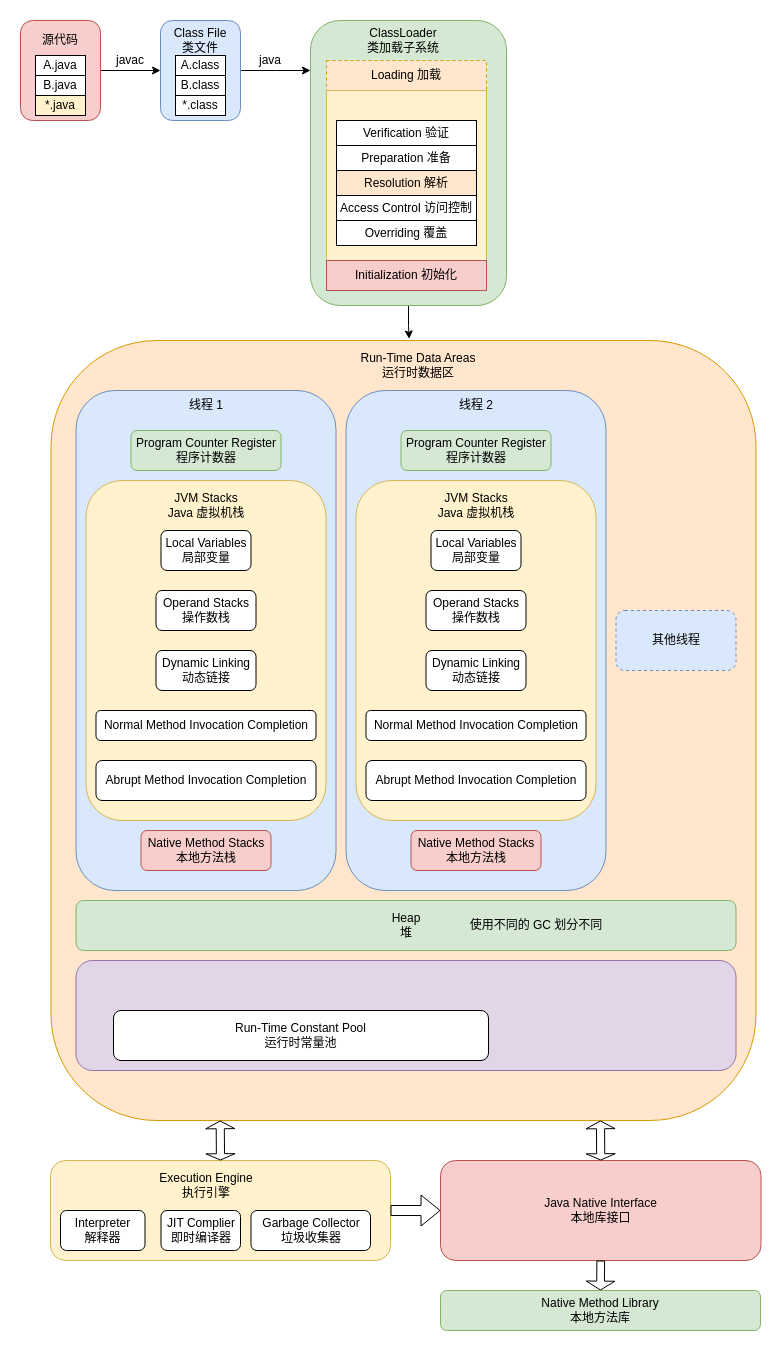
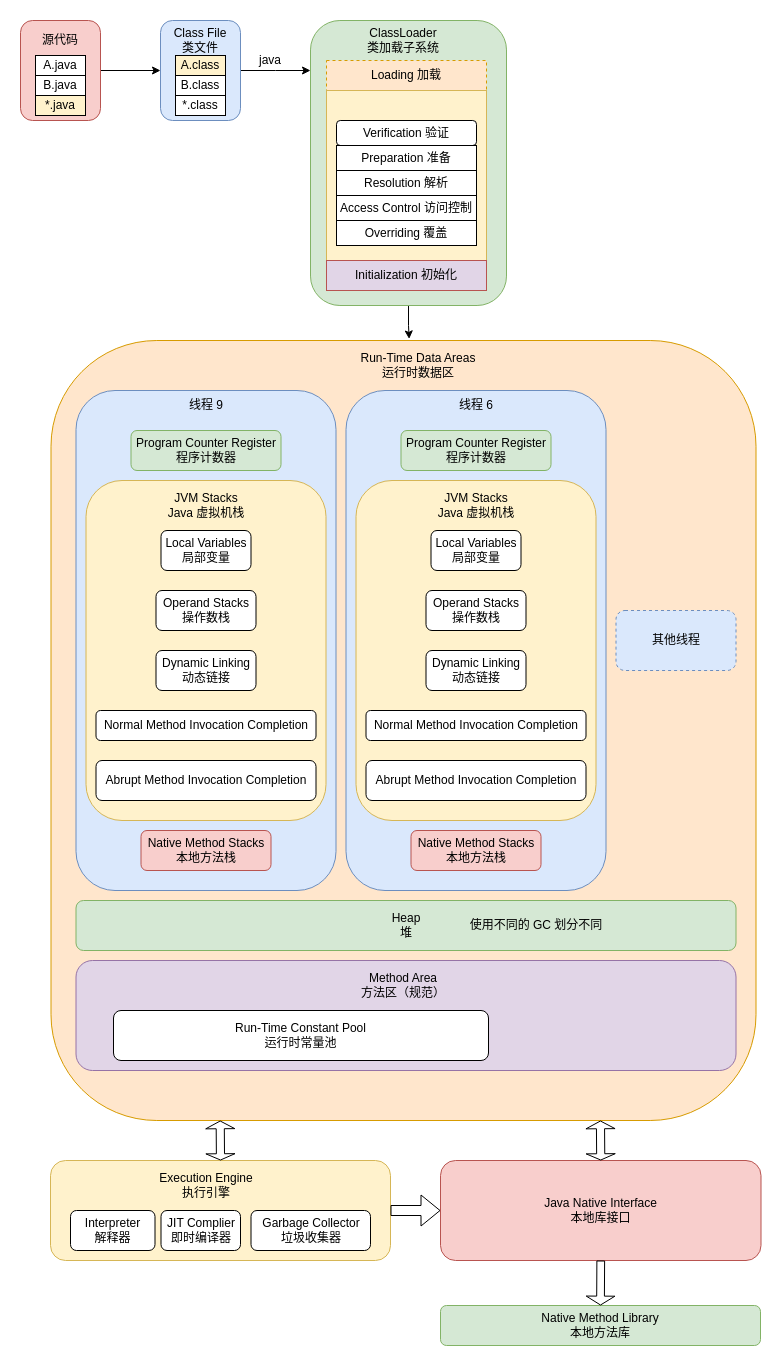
- <mxCell id="20" value="javac" style="text;html=1;strokeColor=none;fillColor=none;align=center;verticalAlign=middle;whiteSpace=wrap;rounded=0;" parent="1" vertex="1"><mxGeometry x="100" y="45" width="60" height="30" as="geometry" /></mxCell>
- <mxCell id="11" value="A.class" style="rounded=0;whiteSpace=wrap;html=1;" parent="1" vertex="1"><mxGeometry x="175" y="55" width="50" height="20" as="geometry" /></mxCell>
+ <mxCell id="11" value="A.class" style="rounded=0;whiteSpace=wrap;html=1;fillColor=#fff2cc;" parent="1" vertex="1"><mxGeometry x="175" y="55" width="50" height="20" as="geometry" /></mxCell>
- <mxCell id="26" value="Verification 验证" style="rounded=0;whiteSpace=wrap;html=1;" parent="1" vertex="1"><mxGeometry x="336" y="120" width="140" height="25" as="geometry" /></mxCell>
+ <mxCell id="26" value="Verification 验证" style="whiteSpace=wrap;html=1;rounded=1;" parent="1" vertex="1"><mxGeometry x="336" y="120" width="140" height="25" as="geometry" /></mxCell>
- <mxCell id="28" value="Resolution 解析" style="rounded=0;whiteSpace=wrap;html=1;fillColor=#ffe6cc;" parent="1" vertex="1"><mxGeometry x="336" y="170" width="140" height="25" as="geometry" /></mxCell>
+ <mxCell id="28" value="Resolution 解析" style="rounded=0;whiteSpace=wrap;html=1;" parent="1" vertex="1"><mxGeometry x="336" y="170" width="140" height="25" as="geometry" /></mxCell>
- <mxCell id="25" value="Initialization 初始化" style="rounded=0;whiteSpace=wrap;html=1;fillColor=#f8cecc;strokeColor=#b85450;" parent="1" vertex="1"><mxGeometry x="326" y="260" width="160" height="30" as="geometry" /></mxCell>
+ <mxCell id="25" value="Initialization 初始化" style="rounded=0;whiteSpace=wrap;html=1;fillColor=#e1d5e7;strokeColor=#b85450;" parent="1" vertex="1"><mxGeometry x="326" y="260" width="160" height="30" as="geometry" /></mxCell>
- <mxCell id="44" value="线程 1" style="text;html=1;strokeColor=none;fillColor=none;align=center;verticalAlign=middle;whiteSpace=wrap;rounded=0;" vertex="1" parent="1"><mxGeometry x="175.5" y="390" width="60" height="30" as="geometry" /></mxCell>
+ <mxCell id="44" value="线程 9" style="text;html=1;strokeColor=none;fillColor=none;align=center;verticalAlign=middle;whiteSpace=wrap;rounded=0;" vertex="1" parent="1"><mxGeometry x="175.5" y="390" width="60" height="30" as="geometry" /></mxCell>
- <mxCell id="56" value="线程 2" style="text;html=1;strokeColor=none;fillColor=none;align=center;verticalAlign=middle;whiteSpace=wrap;rounded=0;" vertex="1" parent="1"><mxGeometry x="445.5" y="390" width="60" height="30" as="geometry" /></mxCell>
+ <mxCell id="56" value="线程 6" style="text;html=1;strokeColor=none;fillColor=none;align=center;verticalAlign=middle;whiteSpace=wrap;rounded=0;" vertex="1" parent="1"><mxGeometry x="445.5" y="390" width="60" height="30" as="geometry" /></mxCell>
+ <mxCell id="45" value="Method Area&lt;br&gt;方法区（规范）" style="text;html=1;strokeColor=none;fillColor=none;align=center;verticalAlign=middle;whiteSpace=wrap;rounded=0;" vertex="1" parent="1"><mxGeometry x="358" y="970" width="90" height="30" as="geometry" /></mxCell>
- <mxCell id="59" value="Interpreter&lt;br&gt;解释器" style="rounded=1;whiteSpace=wrap;html=1;" vertex="1" parent="1"><mxGeometry x="60" y="1210" width="84.5" height="40" as="geometry" /></mxCell>
+ <mxCell id="59" value="Interpreter&lt;br&gt;解释器" style="rounded=1;whiteSpace=wrap;html=1;" vertex="1" parent="1"><mxGeometry x="70" y="1210" width="84.5" height="40" as="geometry" /></mxCell>
- <mxCell id="66" value="Native Method Library&lt;br&gt;本地方法库" style="rounded=1;whiteSpace=wrap;html=1;fillColor=#d5e8d4;strokeColor=#82b366;" vertex="1" parent="1"><mxGeometry x="440" y="1290" width="320" height="40" as="geometry" /></mxCell>
+ <mxCell id="66" value="Native Method Library&lt;br&gt;本地方法库" style="rounded=1;whiteSpace=wrap;html=1;fillColor=#d5e8d4;strokeColor=#82b366;" vertex="1" parent="1"><mxGeometry x="440" y="1305" width="320" height="40" as="geometry" /></mxCell>
